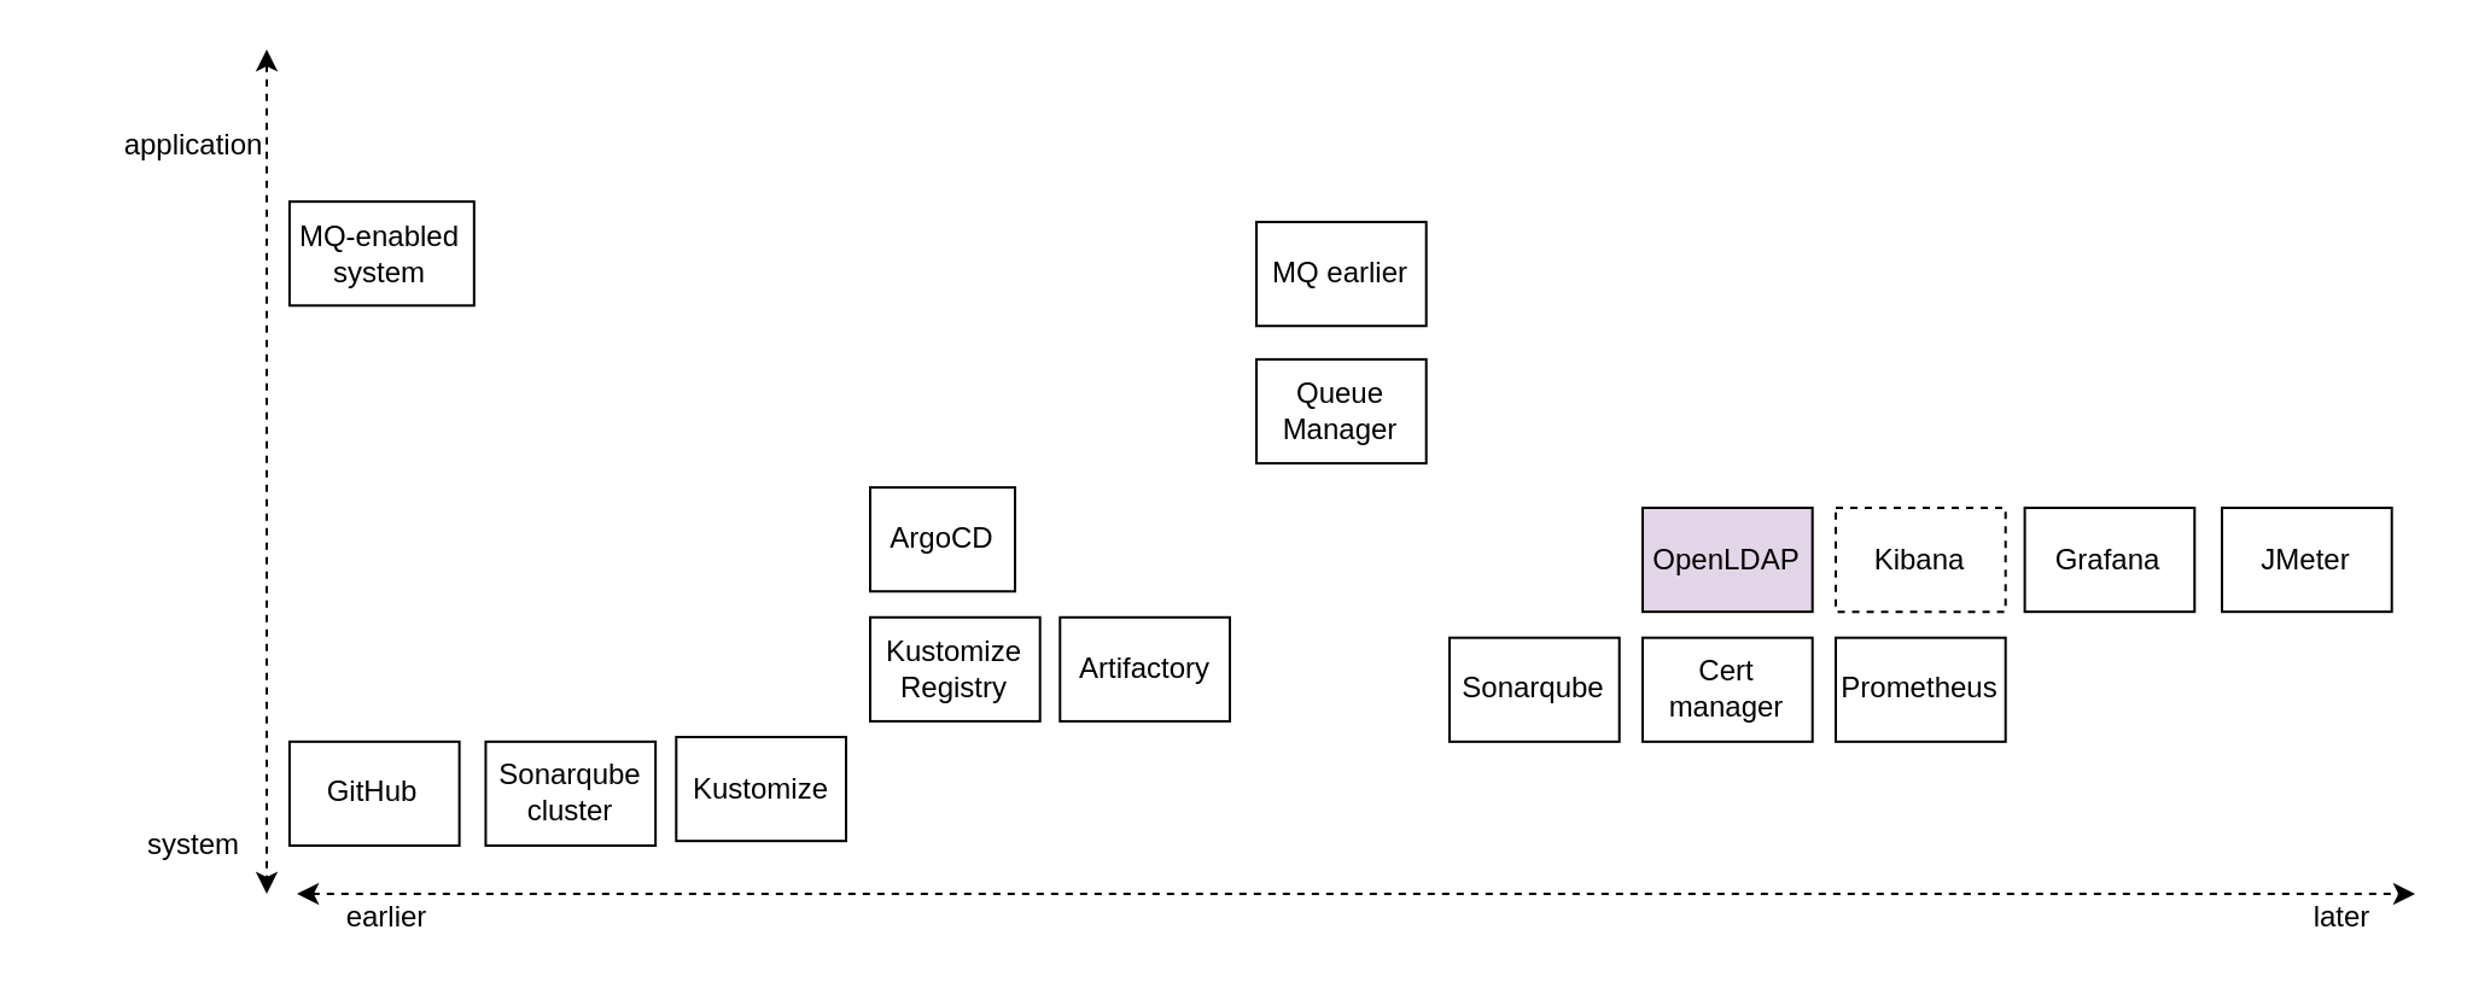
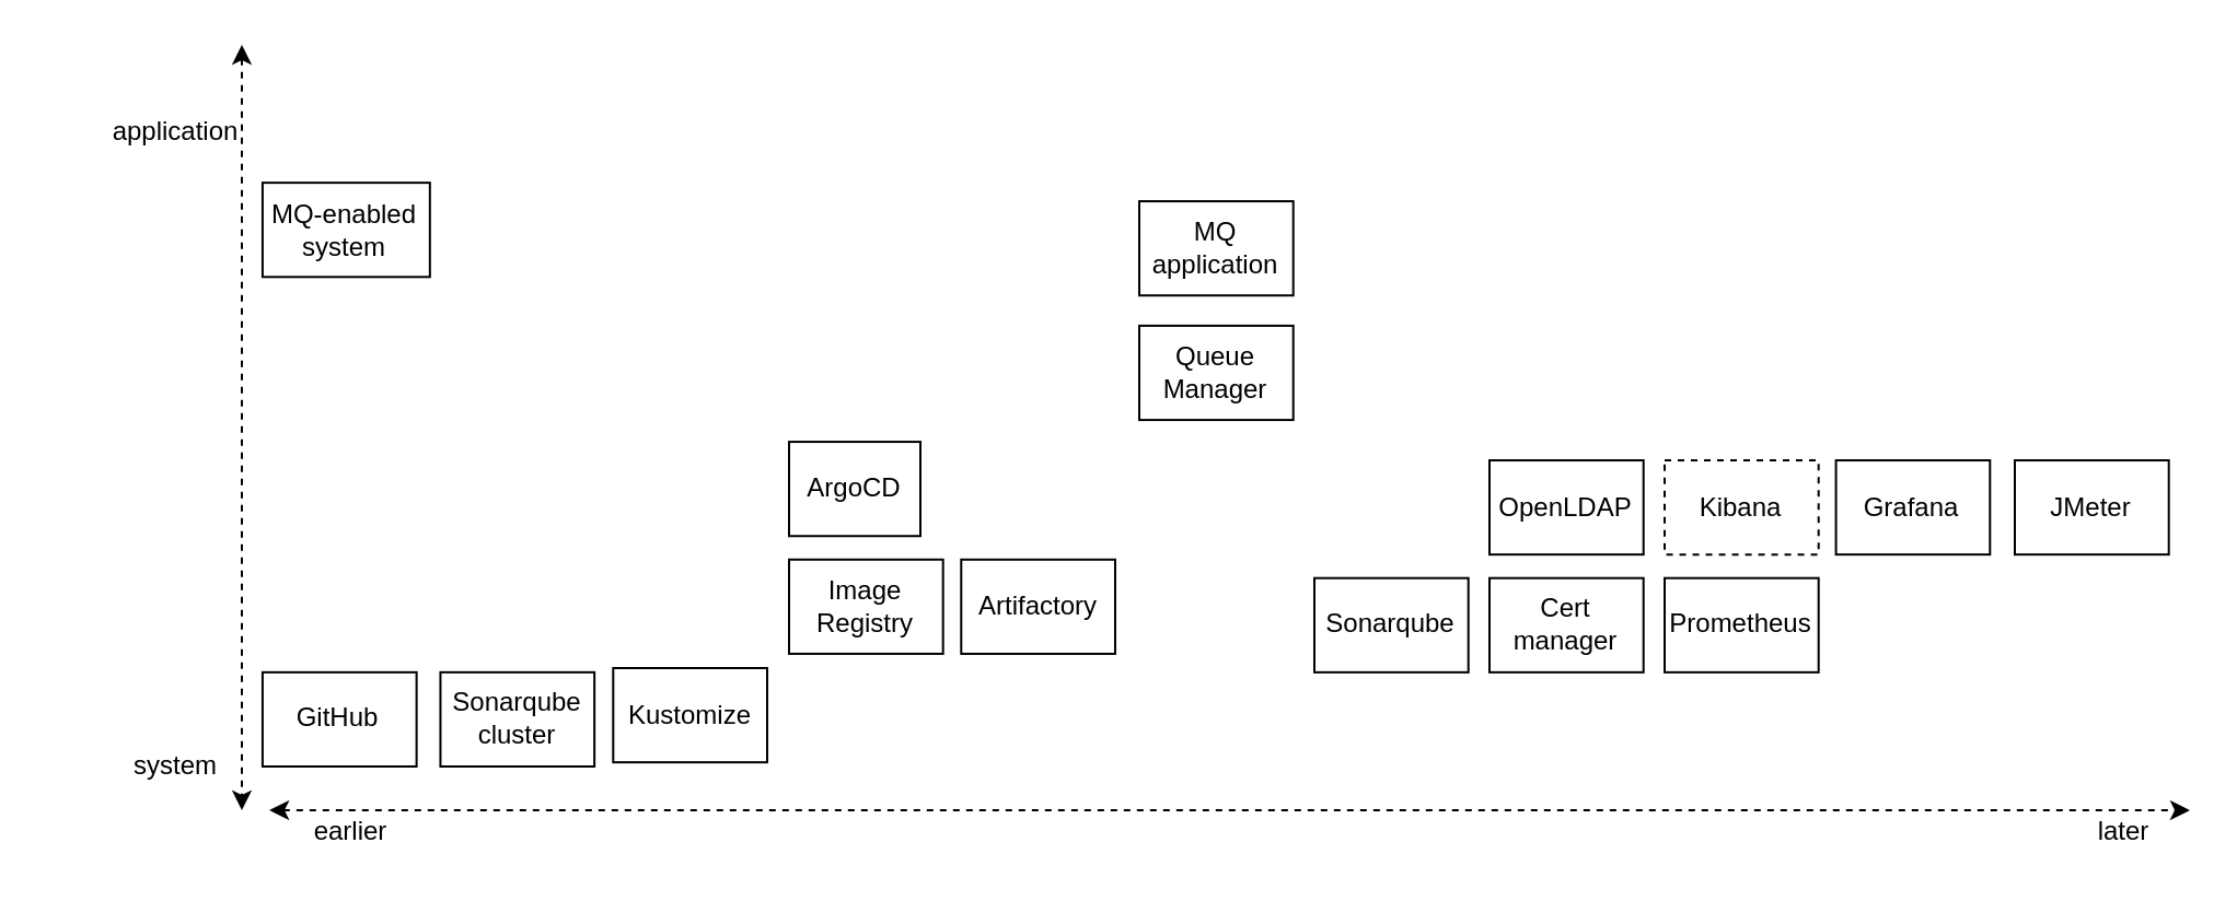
- <mxCell id="8" value="MQ earlier" style="rounded=0;whiteSpace=wrap;html=1;" parent="1" vertex="1"><mxGeometry x="520.004" y="91.526" width="70.352" height="43.077" as="geometry" /></mxCell>
+ <mxCell id="8" value="MQ application" style="rounded=0;whiteSpace=wrap;html=1;" parent="1" vertex="1"><mxGeometry x="520.004" y="91.526" width="70.352" height="43.077" as="geometry" /></mxCell>
- <mxCell id="21" value="OpenLDAP" style="rounded=0;whiteSpace=wrap;html=1;fillColor=#e1d5e7;" parent="1" vertex="1"><mxGeometry x="679.999" y="209.998" width="70.352" height="43.077" as="geometry" /></mxCell>
+ <mxCell id="21" value="OpenLDAP" style="rounded=0;whiteSpace=wrap;html=1;" parent="1" vertex="1"><mxGeometry x="679.999" y="209.998" width="70.352" height="43.077" as="geometry" /></mxCell>
- <mxCell id="14" value="Kustomize Registry" style="rounded=0;whiteSpace=wrap;html=1;" parent="1" vertex="1"><mxGeometry x="360" y="255.385" width="70.352" height="43.077" as="geometry" /></mxCell>
+ <mxCell id="14" value="Image Registry" style="rounded=0;whiteSpace=wrap;html=1;" parent="1" vertex="1"><mxGeometry x="360" y="255.385" width="70.352" height="43.077" as="geometry" /></mxCell>
